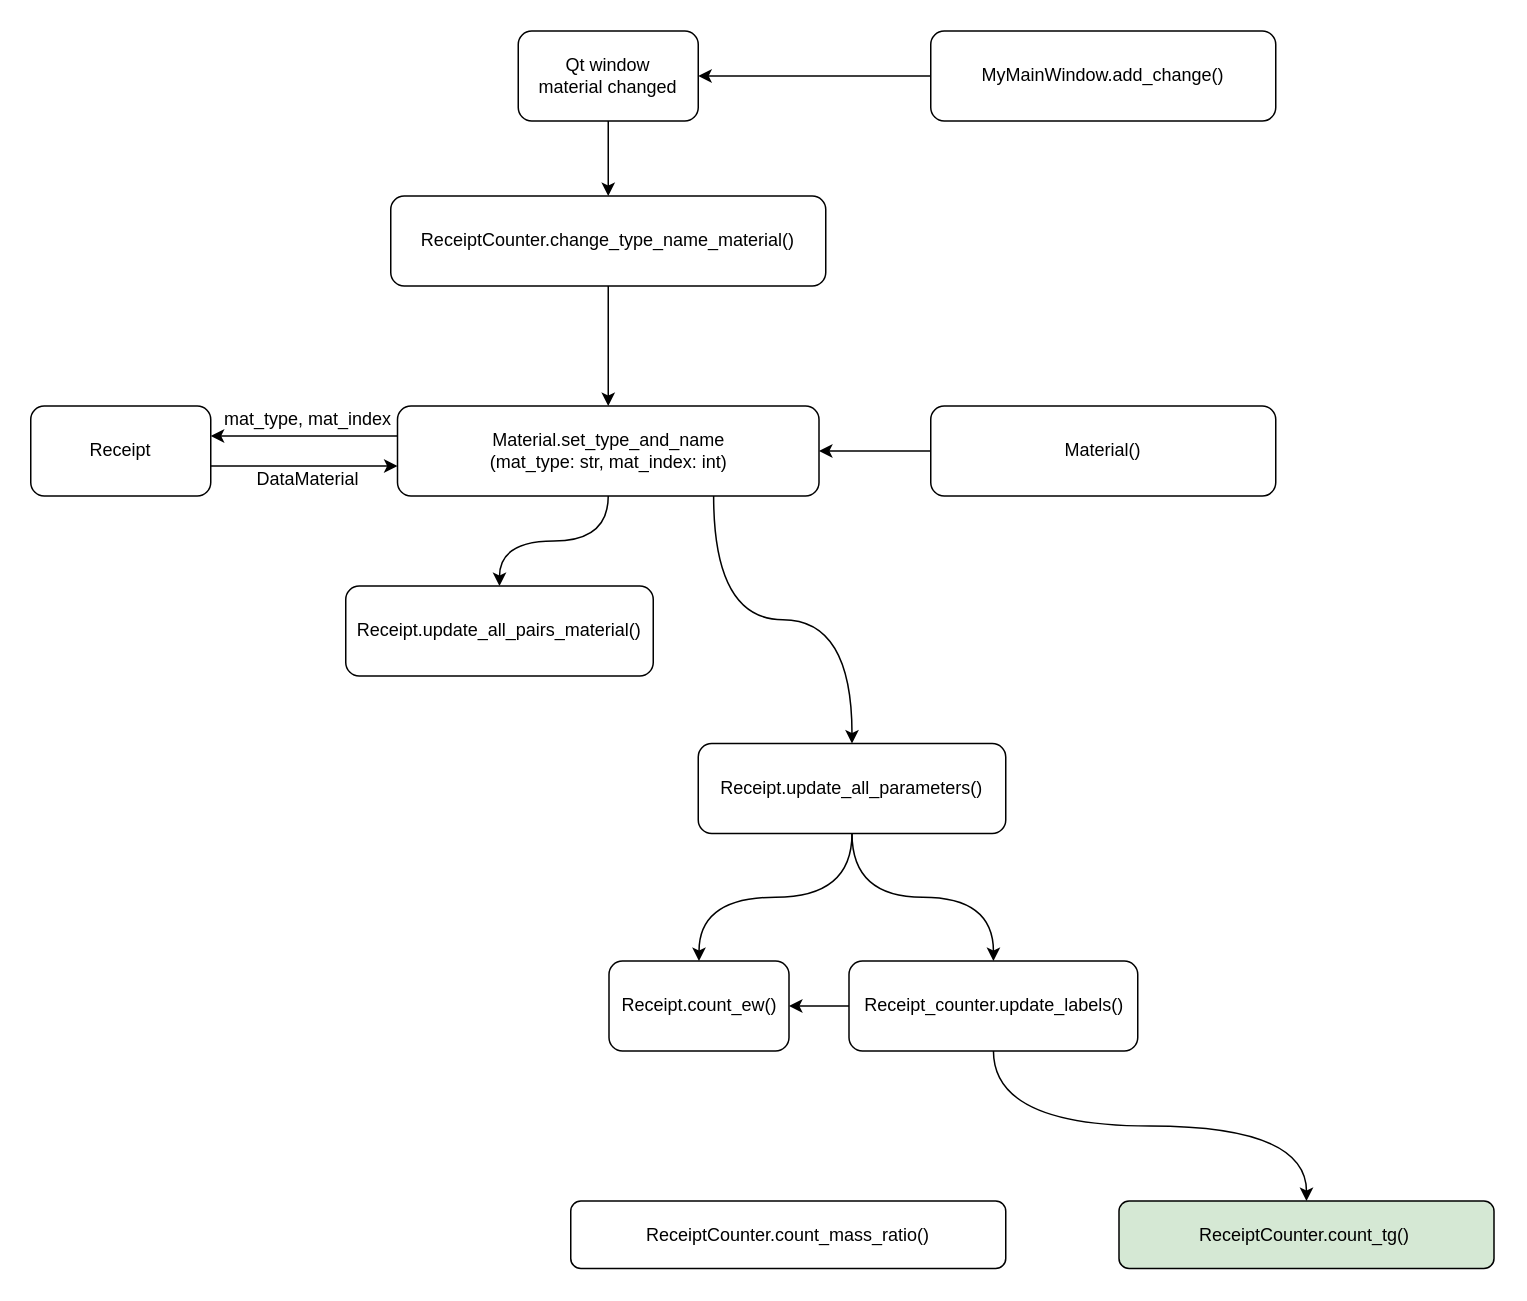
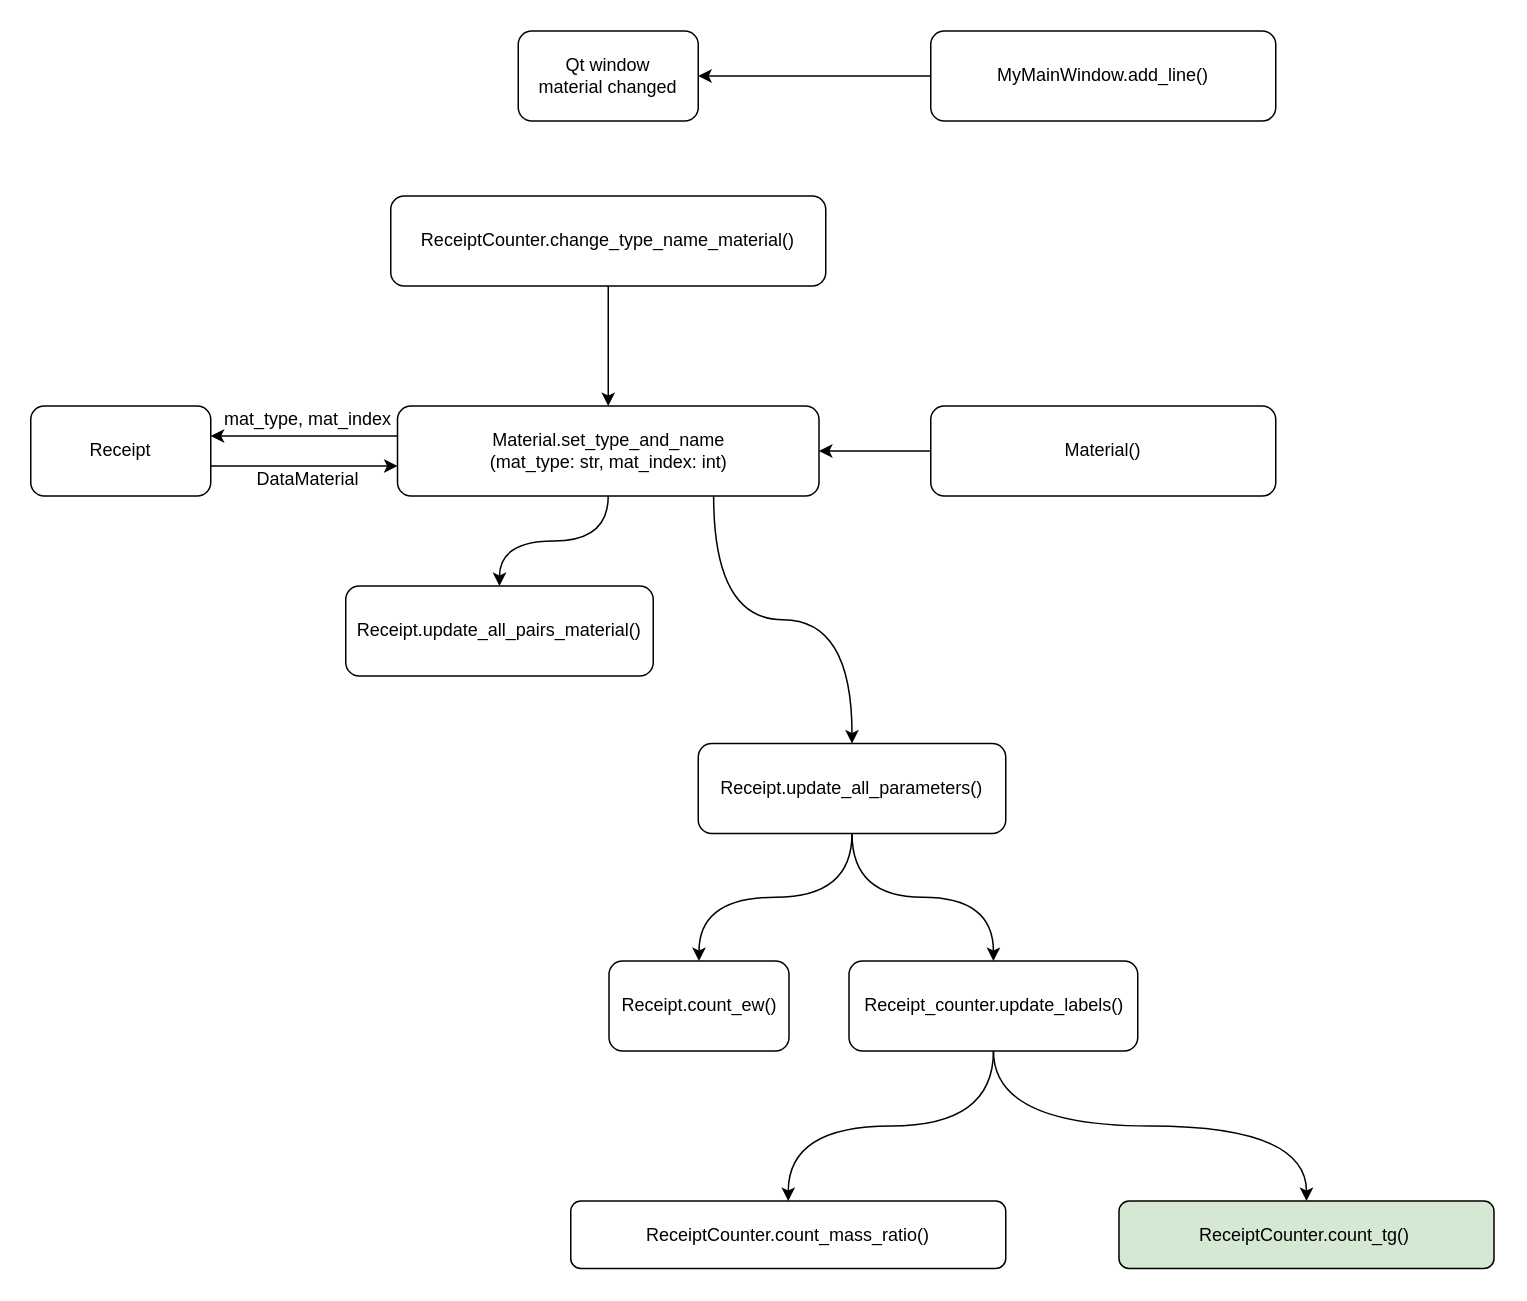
- <mxCell id="3" value="MyMainWindow.add_change()" style="whiteSpace=wrap;html=1;rounded=1;" vertex="1" parent="1"><mxGeometry x="620" y="20" width="230" height="60" as="geometry" /></mxCell>
+ <mxCell id="3" value="MyMainWindow.add_line()" style="whiteSpace=wrap;html=1;rounded=1;" vertex="1" parent="1"><mxGeometry x="620" y="20" width="230" height="60" as="geometry" /></mxCell>
- <mxCell id="6" value="" style="edgeStyle=orthogonalEdgeStyle;orthogonalLoop=1;jettySize=auto;html=1;curved=1;" edge="1" parent="1" source="7" target="9"><mxGeometry relative="1" as="geometry" /></mxCell>
- <mxCell id="23" value="" style="edgeStyle=orthogonalEdgeStyle;curved=1;orthogonalLoop=1;jettySize=auto;html=1;" edge="1" parent="1" source="25" target="22"><mxGeometry relative="1" as="geometry" /></mxCell>
+ <mxCell id="23" value="" style="edgeStyle=orthogonalEdgeStyle;curved=1;orthogonalLoop=1;jettySize=auto;html=1;" edge="1" parent="1" source="25" target="26"><mxGeometry relative="1" as="geometry" /></mxCell>
